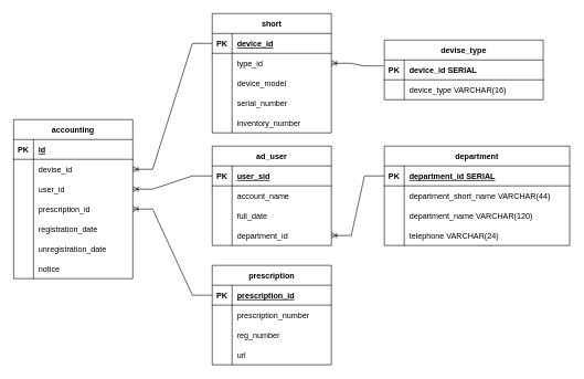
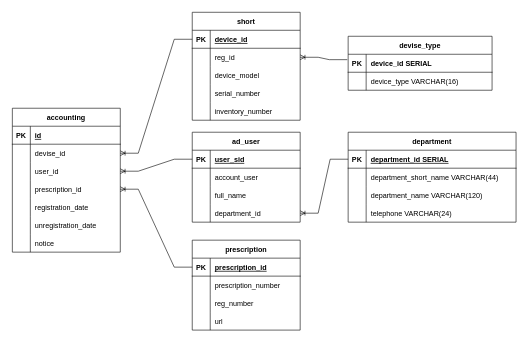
- <mxCell id="8" value="type_id" style="shape=partialRectangle;connectable=0;fillColor=none;top=0;left=0;bottom=0;right=0;align=left;spacingLeft=6;overflow=hidden;" parent="6" vertex="1"><mxGeometry x="30" width="150" height="30" as="geometry"><mxRectangle width="150" height="30" as="alternateBounds" /></mxGeometry></mxCell>
+ <mxCell id="8" value="reg_id" style="shape=partialRectangle;connectable=0;fillColor=none;top=0;left=0;bottom=0;right=0;align=left;spacingLeft=6;overflow=hidden;" parent="6" vertex="1"><mxGeometry x="30" width="150" height="30" as="geometry"><mxRectangle width="150" height="30" as="alternateBounds" /></mxGeometry></mxCell>
- <mxCell id="32" value="account_name" style="shape=partialRectangle;connectable=0;fillColor=none;top=0;left=0;bottom=0;right=0;align=left;spacingLeft=6;overflow=hidden;" parent="30" vertex="1"><mxGeometry x="30" width="150" height="30" as="geometry"><mxRectangle width="150" height="30" as="alternateBounds" /></mxGeometry></mxCell>
+ <mxCell id="32" value="account_user" style="shape=partialRectangle;connectable=0;fillColor=none;top=0;left=0;bottom=0;right=0;align=left;spacingLeft=6;overflow=hidden;" parent="30" vertex="1"><mxGeometry x="30" width="150" height="30" as="geometry"><mxRectangle width="150" height="30" as="alternateBounds" /></mxGeometry></mxCell>
- <mxCell id="35" value="full_date" style="shape=partialRectangle;connectable=0;fillColor=none;top=0;left=0;bottom=0;right=0;align=left;spacingLeft=6;overflow=hidden;" vertex="1" parent="33"><mxGeometry x="30" width="150" height="30" as="geometry"><mxRectangle width="150" height="30" as="alternateBounds" /></mxGeometry></mxCell>
+ <mxCell id="35" value="full_name" style="shape=partialRectangle;connectable=0;fillColor=none;top=0;left=0;bottom=0;right=0;align=left;spacingLeft=6;overflow=hidden;" vertex="1" parent="33"><mxGeometry x="30" width="150" height="30" as="geometry"><mxRectangle width="150" height="30" as="alternateBounds" /></mxGeometry></mxCell>
